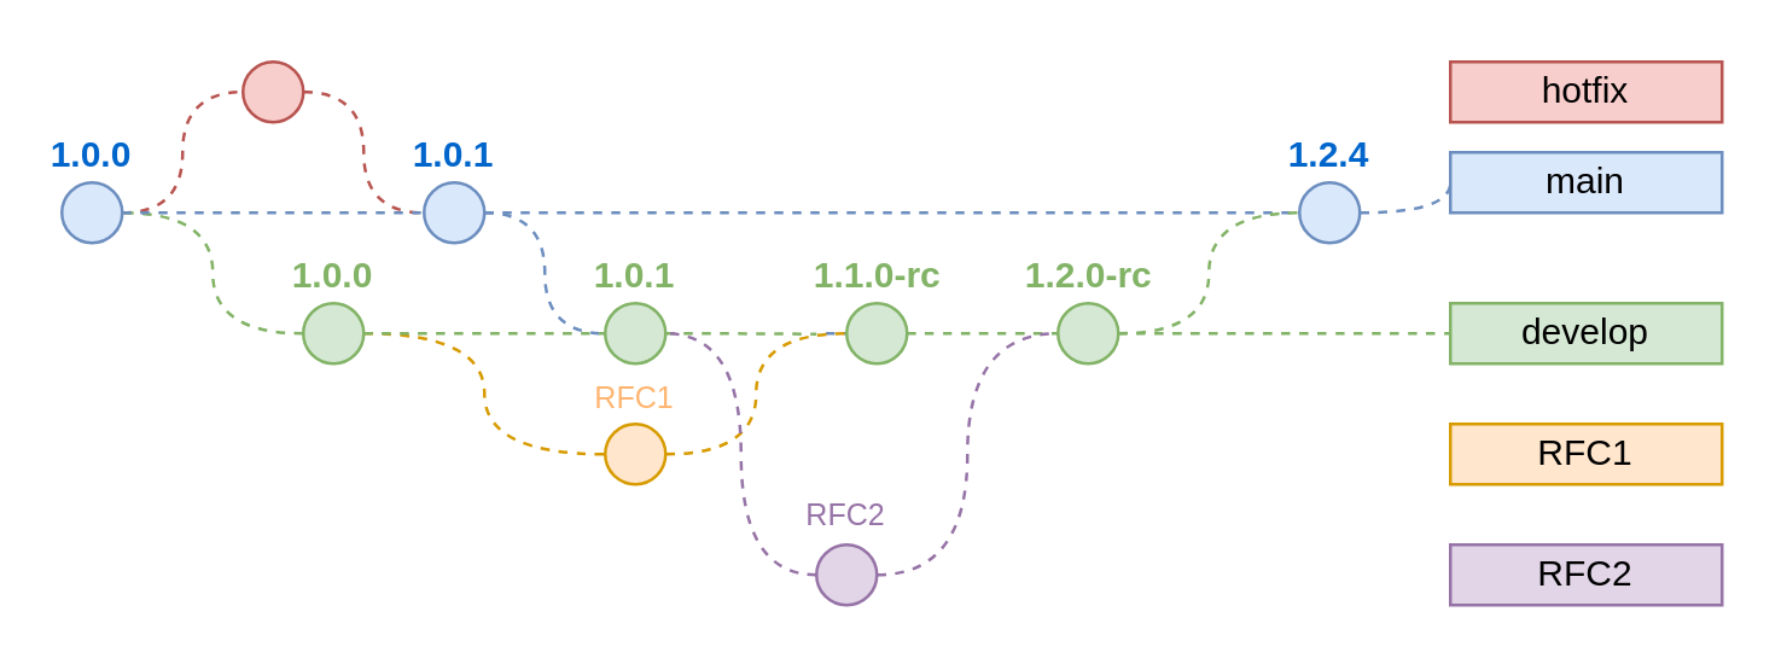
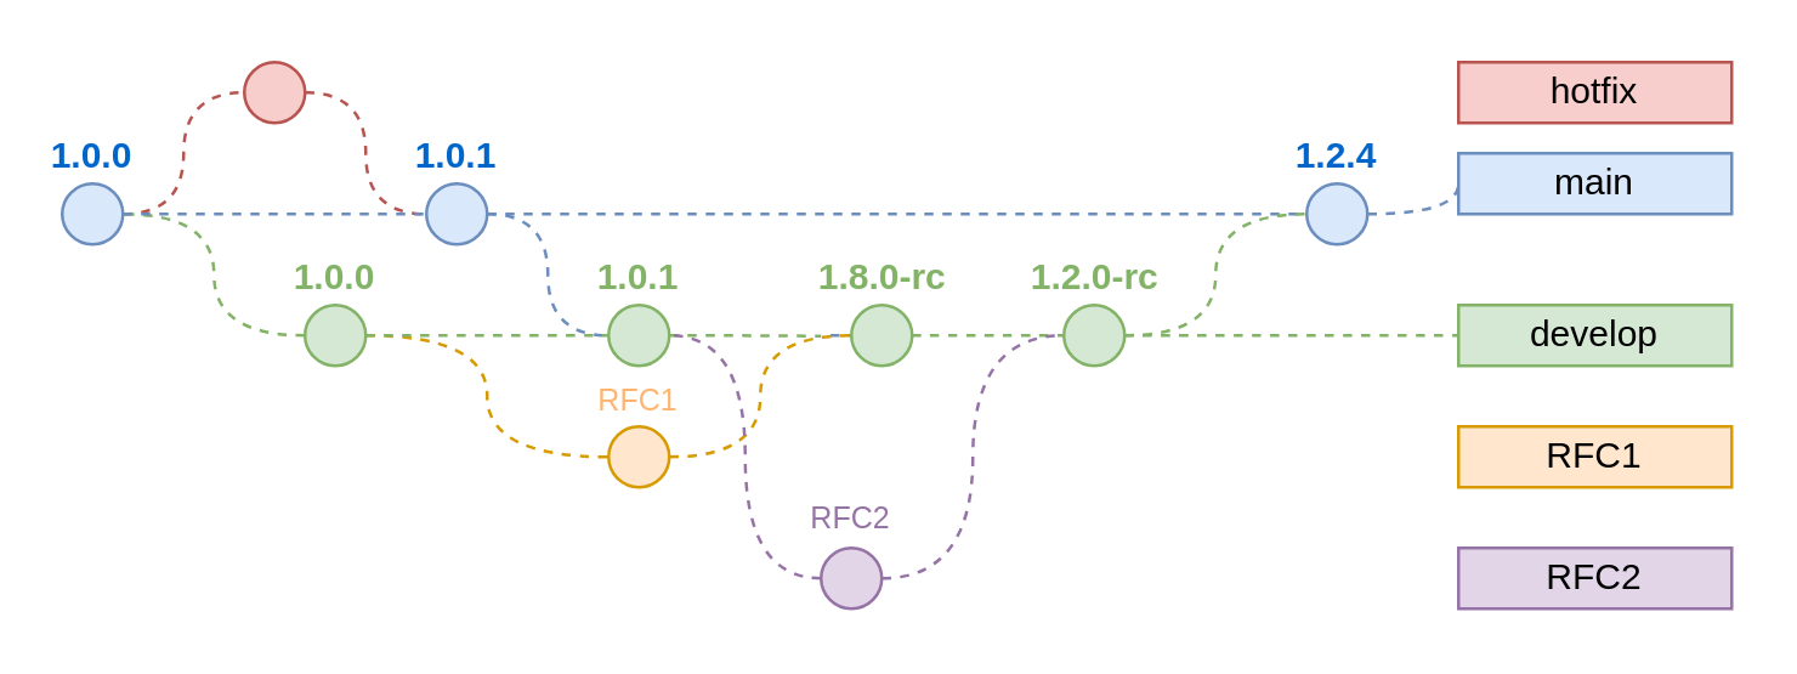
- <mxCell id="24" value="1.1.0-rc" style="ellipse;html=1;aspect=fixed;fontSize=12;fillColor=#d5e8d4;strokeColor=#82b366;labelPosition=center;verticalLabelPosition=top;align=center;verticalAlign=bottom;fontStyle=1;fontColor=#82B366;" vertex="1" parent="1"><mxGeometry x="280" y="100" width="20" height="20" as="geometry" /></mxCell>
+ <mxCell id="24" value="1.8.0-rc" style="ellipse;html=1;aspect=fixed;fontSize=12;fillColor=#d5e8d4;strokeColor=#82b366;labelPosition=center;verticalLabelPosition=top;align=center;verticalAlign=bottom;fontStyle=1;fontColor=#82B366;" vertex="1" parent="1"><mxGeometry x="280" y="100" width="20" height="20" as="geometry" /></mxCell>
